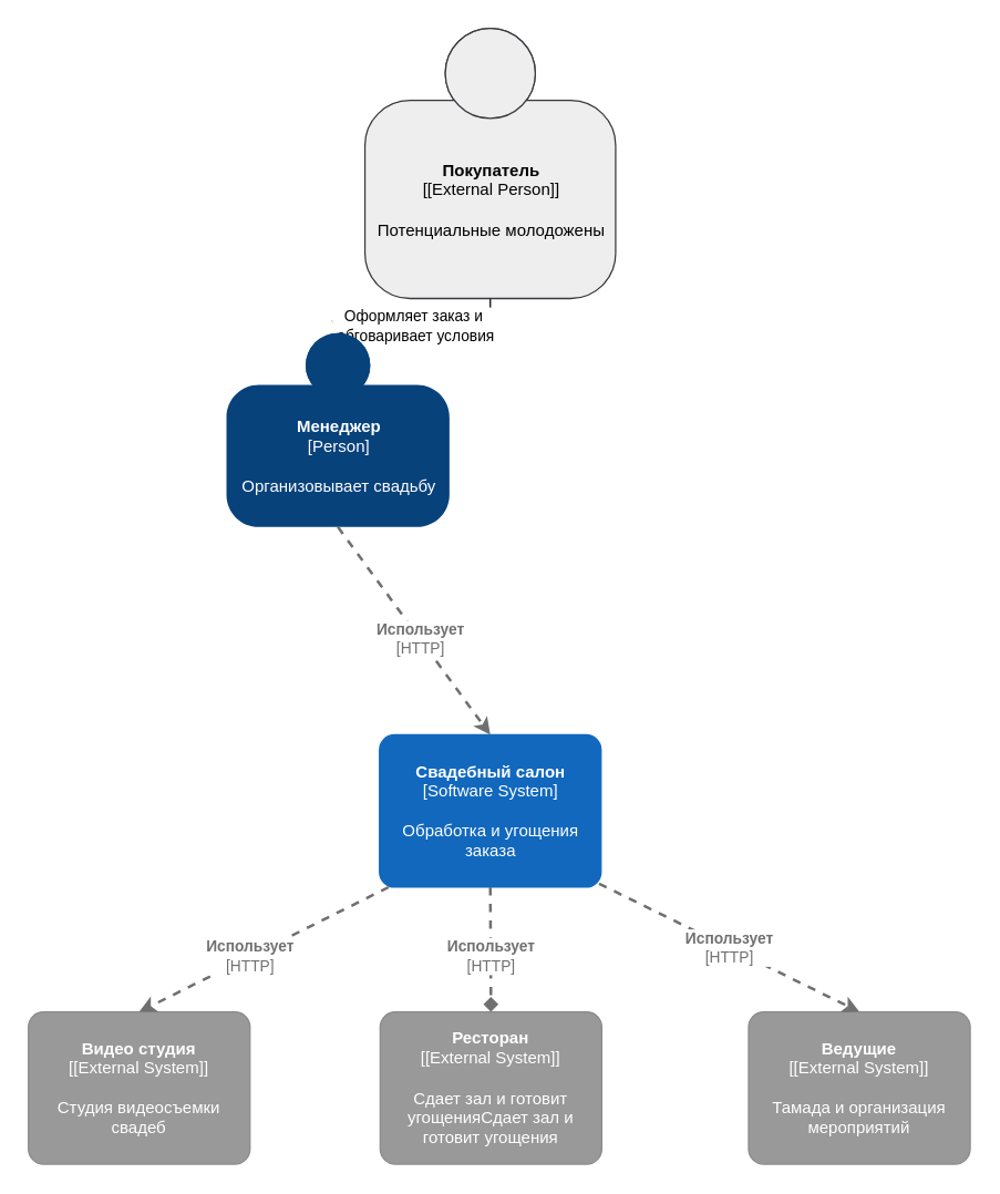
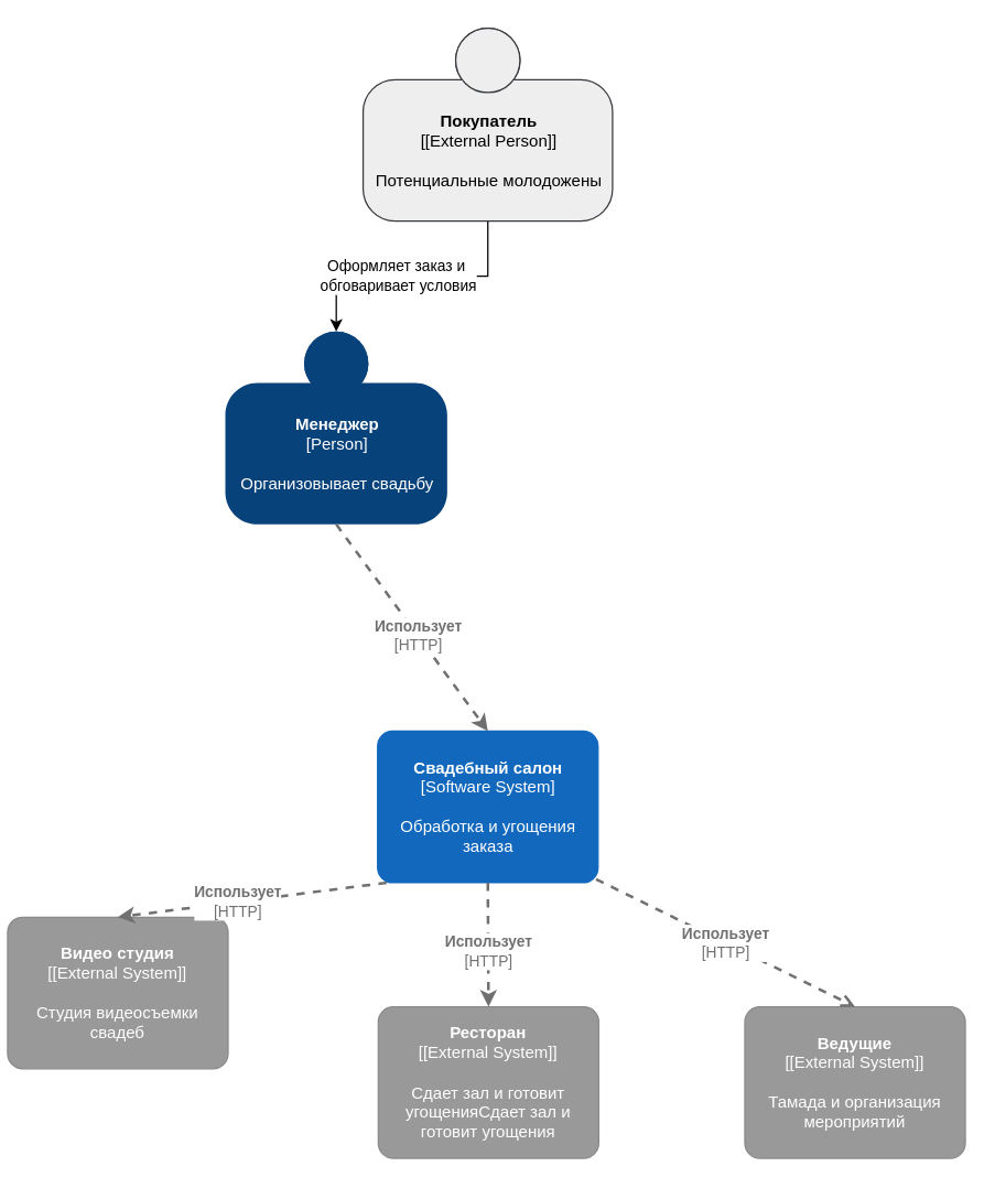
- <mxCell id="4" value="&lt;b&gt;Покупатель&lt;/b&gt;&lt;div&gt;[[External Person]]&lt;/div&gt;&lt;br&gt;&lt;div&gt;Потенциальные молодожены&lt;/div&gt;" style="html=1;dashed=0;whitespace=wrap;fillColor=#eeeeee;strokeColor=#36393d;shape=mxgraph.c4.person;align=center;metaEdit=1;points=[[0.5,0,0],[1,0.5,0],[1,0.75,0],[0.75,1,0],[0.5,1,0],[0.25,1,0],[0,0.75,0],[0,0.5,0]];metaData={&quot;c4Type&quot;:{&quot;editable&quot;:false}};" vertex="1" parent="1"><mxGeometry x="263" y="20" width="181" height="195" as="geometry" /></mxCell>
+ <mxCell id="4" value="&lt;b&gt;Покупатель&lt;/b&gt;&lt;div&gt;[[External Person]]&lt;/div&gt;&lt;br&gt;&lt;div&gt;Потенциальные молодожены&lt;/div&gt;" style="html=1;dashed=0;whitespace=wrap;fillColor=#eeeeee;strokeColor=#36393d;shape=mxgraph.c4.person;align=center;metaEdit=1;points=[[0.5,0,0],[1,0.5,0],[1,0.75,0],[0.75,1,0],[0.5,1,0],[0.25,1,0],[0,0.75,0],[0,0.5,0]];metaData={&quot;c4Type&quot;:{&quot;editable&quot;:false}};" vertex="1" parent="1"><mxGeometry x="263" y="20" width="181" height="140" as="geometry" /></mxCell>
- <mxCell id="11" value="&lt;div style=&quot;text-align: left&quot;&gt;&lt;div style=&quot;text-align: center&quot;&gt;&lt;b&gt;Использует&lt;/b&gt;&lt;/div&gt;&lt;div style=&quot;text-align: center&quot;&gt;[HTTP]&lt;/div&gt;&lt;/div&gt;" style="edgeStyle=none;rounded=0;html=1;entryX=0.5;entryY=0;jettySize=auto;orthogonalLoop=1;strokeColor=#707070;strokeWidth=2;fontColor=#707070;jumpStyle=none;dashed=1;metaEdit=1;metaData={&quot;c4Type&quot;:{&quot;editable&quot;:false}};entryDx=0;entryDy=0;entryPerimeter=0;exitX=0.5;exitY=1;exitDx=0;exitDy=0;exitPerimeter=0;endArrow=diamond;" edge="1" parent="1" source="6" target="10"><mxGeometry x="0.111" width="160" relative="1" as="geometry"><mxPoint x="360.06" y="650" as="sourcePoint" /><mxPoint x="180" y="740" as="targetPoint" /><Array as="points" /><mxPoint as="offset" /></mxGeometry></mxCell>
+ <mxCell id="11" value="&lt;div style=&quot;text-align: left&quot;&gt;&lt;div style=&quot;text-align: center&quot;&gt;&lt;b&gt;Использует&lt;/b&gt;&lt;/div&gt;&lt;div style=&quot;text-align: center&quot;&gt;[HTTP]&lt;/div&gt;&lt;/div&gt;" style="edgeStyle=none;rounded=0;html=1;entryX=0.5;entryY=0;jettySize=auto;orthogonalLoop=1;strokeColor=#707070;strokeWidth=2;fontColor=#707070;jumpStyle=none;dashed=1;metaEdit=1;metaData={&quot;c4Type&quot;:{&quot;editable&quot;:false}};entryDx=0;entryDy=0;entryPerimeter=0;exitX=0.5;exitY=1;exitDx=0;exitDy=0;exitPerimeter=0;" edge="1" parent="1" source="6" target="10"><mxGeometry x="0.111" width="160" relative="1" as="geometry"><mxPoint x="360.06" y="650" as="sourcePoint" /><mxPoint x="180" y="740" as="targetPoint" /><Array as="points" /><mxPoint as="offset" /></mxGeometry></mxCell>
- <mxCell id="13" value="&lt;div style=&quot;text-align: left&quot;&gt;&lt;div style=&quot;text-align: center&quot;&gt;&lt;b&gt;Использует&lt;/b&gt;&lt;/div&gt;&lt;div style=&quot;text-align: center&quot;&gt;[HTTP]&lt;/div&gt;&lt;/div&gt;" style="edgeStyle=none;rounded=0;html=1;entryX=0.5;entryY=0;jettySize=auto;orthogonalLoop=1;strokeColor=#707070;strokeWidth=2;fontColor=#707070;jumpStyle=none;dashed=1;metaEdit=1;metaData={&quot;c4Type&quot;:{&quot;editable&quot;:false}};entryDx=0;entryDy=0;entryPerimeter=0;exitX=0.991;exitY=0.977;exitDx=0;exitDy=0;exitPerimeter=0;" edge="1" parent="1" source="6" target="12"><mxGeometry width="160" relative="1" as="geometry"><mxPoint x="480" y="660" as="sourcePoint" /><mxPoint x="640" y="660" as="targetPoint" /></mxGeometry></mxCell>
+ <mxCell id="13" value="&lt;div style=&quot;text-align: left&quot;&gt;&lt;div style=&quot;text-align: center&quot;&gt;&lt;b&gt;Использует&lt;/b&gt;&lt;/div&gt;&lt;div style=&quot;text-align: center&quot;&gt;[HTTP]&lt;/div&gt;&lt;/div&gt;" style="edgeStyle=none;rounded=0;html=1;entryX=0.5;entryY=0;jettySize=auto;orthogonalLoop=1;strokeColor=#707070;strokeWidth=2;fontColor=#707070;jumpStyle=none;dashed=1;metaEdit=1;metaData={&quot;c4Type&quot;:{&quot;editable&quot;:false}};entryDx=0;entryDy=0;entryPerimeter=0;exitX=0.991;exitY=0.977;exitDx=0;exitDy=0;exitPerimeter=0;endArrow=open;" edge="1" parent="1" source="6" target="12"><mxGeometry width="160" relative="1" as="geometry"><mxPoint x="480" y="660" as="sourcePoint" /><mxPoint x="640" y="660" as="targetPoint" /></mxGeometry></mxCell>
- <mxCell id="8" value="&lt;b&gt;Видео студия &lt;/b&gt;&lt;div&gt;[[External System]]&lt;/div&gt;&lt;br&gt;&lt;div&gt;Студия видеосъемки свадеб&lt;/div&gt;" style="rounded=1;whiteSpace=wrap;html=1;labelBackgroundColor=none;fillColor=#999999;fontColor=#ffffff;align=center;arcSize=10;strokeColor=#8A8A8A;metaEdit=1;metaData={&quot;c4Type&quot;:{&quot;editable&quot;:false}};points=[[0.25,0,0],[0.5,0,0],[0.75,0,0],[1,0.25,0],[1,0.5,0],[1,0.75,0],[0.75,1,0],[0.5,1,0],[0.25,1,0],[0,0.75,0],[0,0.5,0],[0,0.25,0]];" vertex="1" parent="1"><mxGeometry x="20" y="730" width="160" height="110.0" as="geometry" /></mxCell>
+ <mxCell id="8" value="&lt;b&gt;Видео студия &lt;/b&gt;&lt;div&gt;[[External System]]&lt;/div&gt;&lt;br&gt;&lt;div&gt;Студия видеосъемки свадеб&lt;/div&gt;" style="rounded=1;whiteSpace=wrap;html=1;labelBackgroundColor=none;fillColor=#999999;fontColor=#ffffff;align=center;arcSize=10;strokeColor=#8A8A8A;metaEdit=1;metaData={&quot;c4Type&quot;:{&quot;editable&quot;:false}};points=[[0.25,0,0],[0.5,0,0],[0.75,0,0],[1,0.25,0],[1,0.5,0],[1,0.75,0],[0.75,1,0],[0.5,1,0],[0.25,1,0],[0,0.75,0],[0,0.5,0],[0,0.25,0]];" vertex="1" parent="1"><mxGeometry x="5" y="665" width="160" height="110.0" as="geometry" /></mxCell>
